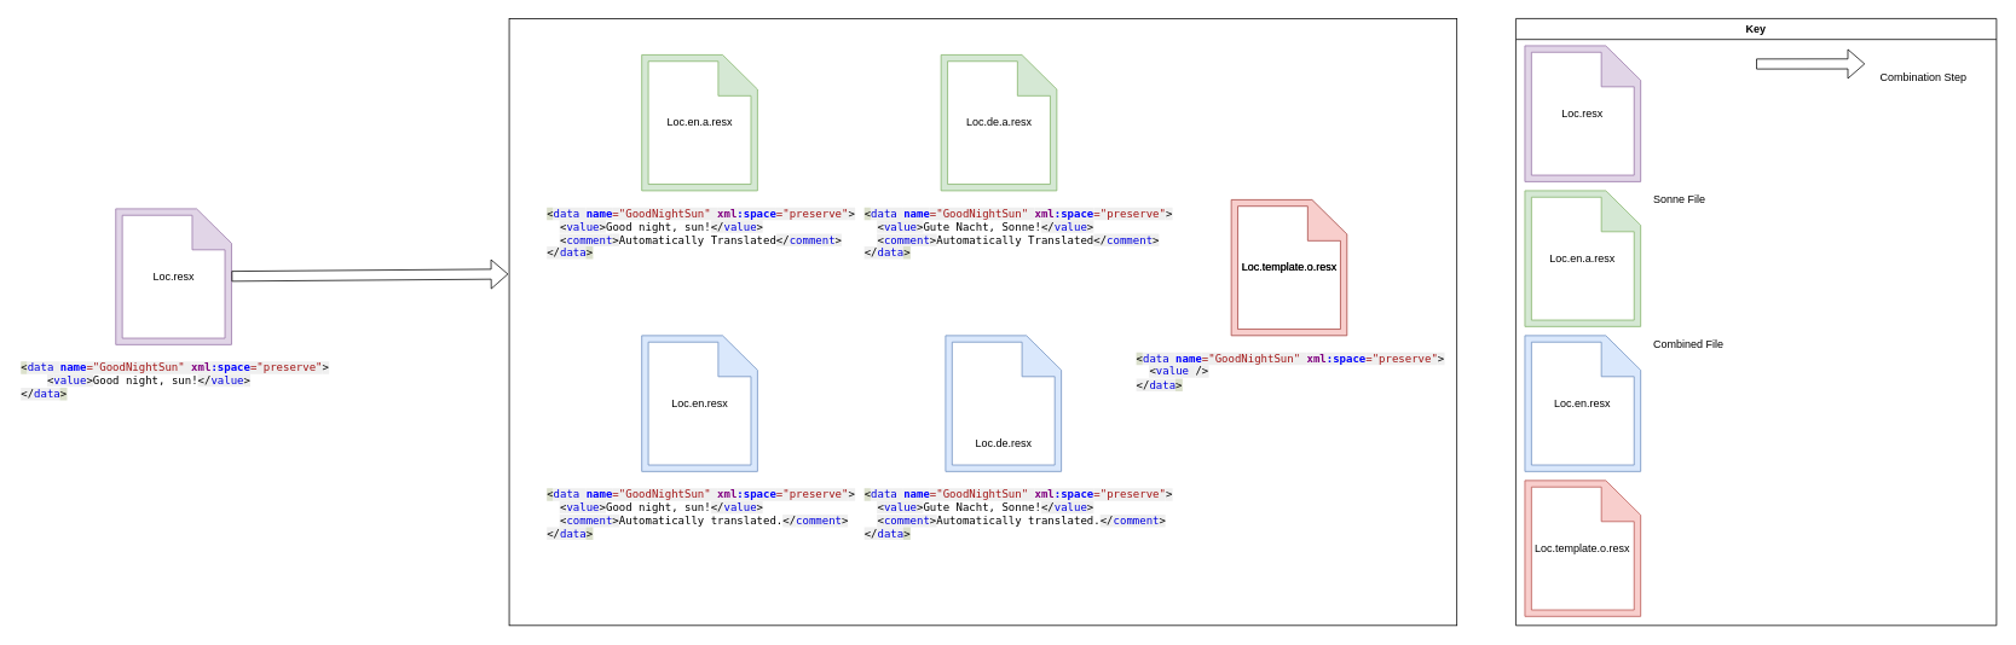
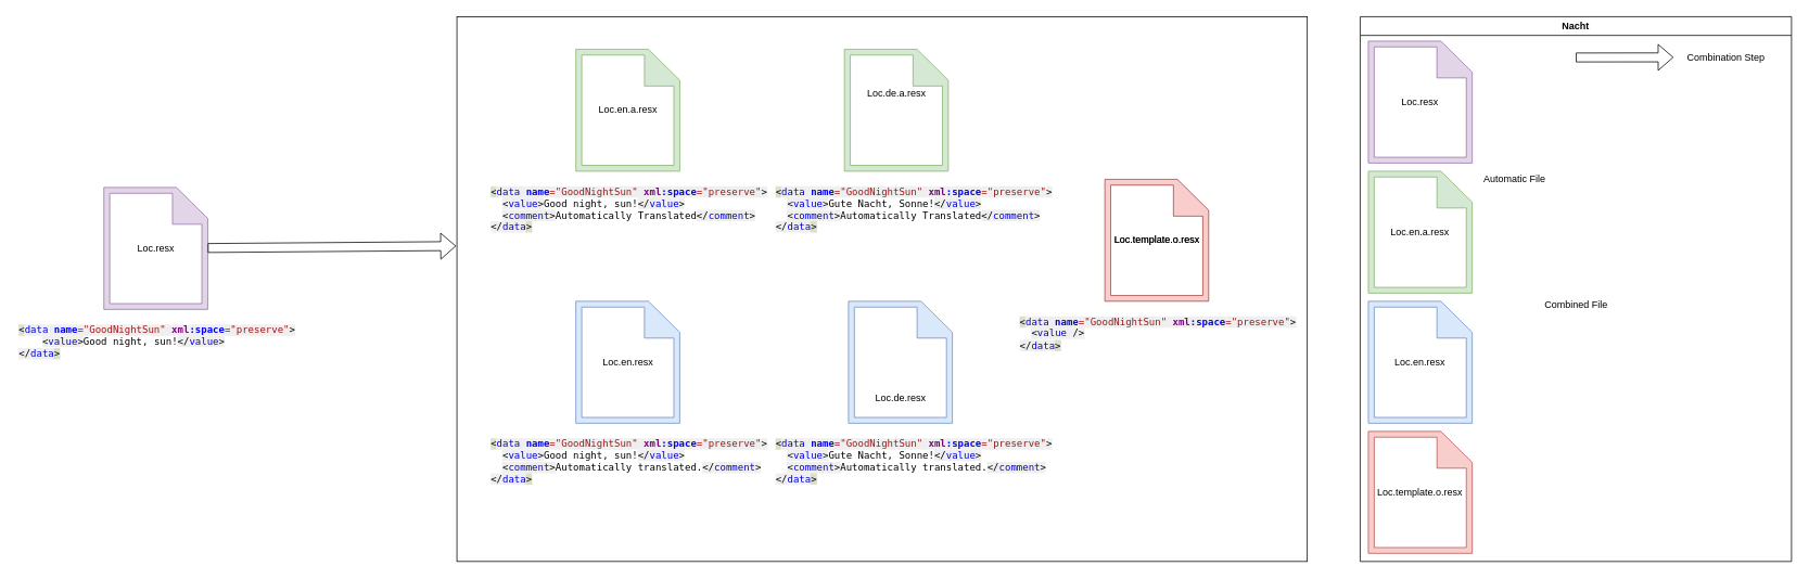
- <mxCell id="33" value="Key" style="swimlane;" parent="1" vertex="1"><mxGeometry x="1671" y="20" width="530" height="670" as="geometry" /></mxCell>
+ <mxCell id="33" value="Nacht" style="swimlane;" parent="1" vertex="1"><mxGeometry x="1671" y="20" width="530" height="670" as="geometry" /></mxCell>
- <mxCell id="49" value="Combination Step" style="text;html=1;strokeColor=none;fillColor=none;align=left;verticalAlign=middle;whiteSpace=wrap;rounded=0;" parent="33" vertex="1"><mxGeometry x="400" y="55" width="100" height="20" as="geometry" /></mxCell>
+ <mxCell id="49" value="Combination Step" style="text;html=1;strokeColor=none;fillColor=none;align=left;verticalAlign=middle;whiteSpace=wrap;rounded=0;" parent="33" vertex="1"><mxGeometry x="400" y="40" width="100" height="20" as="geometry" /></mxCell>
- <mxCell id="19" value="Loc.de.a.resx" style="text;html=1;strokeColor=none;fillColor=none;align=center;verticalAlign=middle;whiteSpace=wrap;rounded=0;container=0;" parent="17" vertex="1"><mxGeometry x="9.39" y="65" width="108.88" height="20" as="geometry" /></mxCell>
+ <mxCell id="19" value="Loc.de.a.resx" style="text;html=1;strokeColor=none;fillColor=none;align=center;verticalAlign=middle;whiteSpace=wrap;rounded=0;container=0;" parent="17" vertex="1"><mxGeometry x="9.39" y="45" width="108.88" height="20" as="geometry" /></mxCell>
- <mxCell id="46" value="Sonne File" style="text;html=1;strokeColor=none;fillColor=none;align=left;verticalAlign=middle;whiteSpace=wrap;rounded=0;" parent="33" vertex="1"><mxGeometry x="150" y="190" width="80" height="20" as="geometry" /></mxCell>
+ <mxCell id="46" value="Automatic File" style="text;html=1;strokeColor=none;fillColor=none;align=left;verticalAlign=middle;whiteSpace=wrap;rounded=0;" parent="33" vertex="1"><mxGeometry x="150" y="190" width="80" height="20" as="geometry" /></mxCell>
- <mxCell id="47" value="Combined File" style="text;html=1;strokeColor=none;fillColor=none;align=left;verticalAlign=middle;whiteSpace=wrap;rounded=0;" parent="33" vertex="1"><mxGeometry x="150" y="350" width="90" height="20" as="geometry" /></mxCell>
+ <mxCell id="47" value="Combined File" style="text;html=1;strokeColor=none;fillColor=none;align=left;verticalAlign=middle;whiteSpace=wrap;rounded=0;" parent="33" vertex="1"><mxGeometry x="225" y="345" width="90" height="20" as="geometry" /></mxCell>
